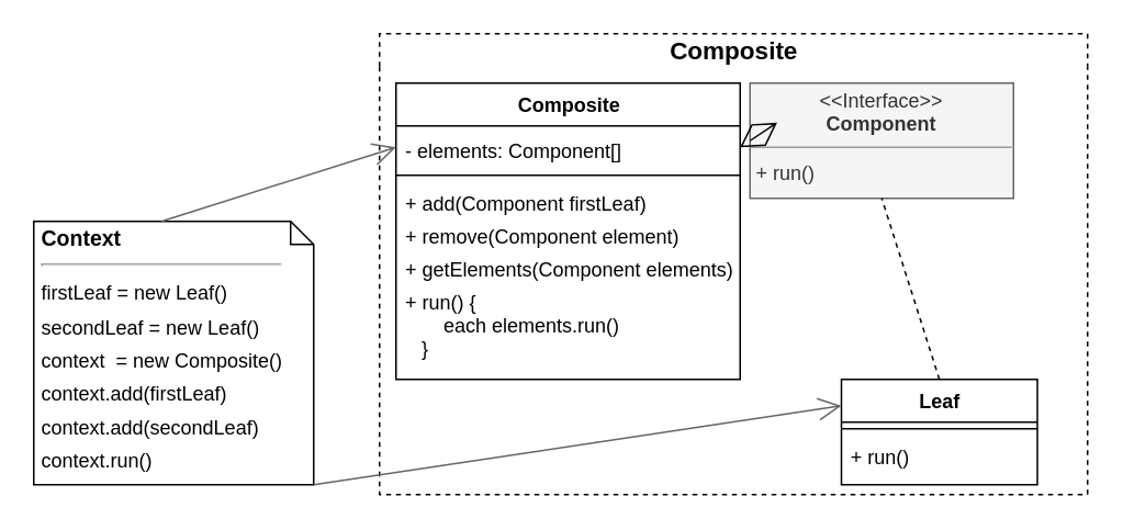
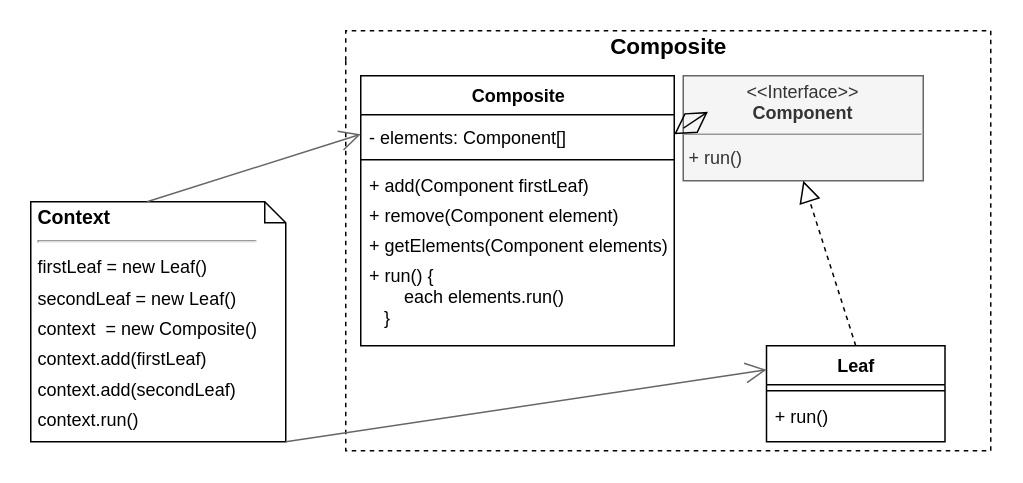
- <mxCell id="13" value="" style="endArrow=none;dashed=1;endFill=0;endSize=12;html=1;fontSize=12;fontColor=#000000;exitX=0.5;exitY=0;exitDx=0;exitDy=0;entryX=0.5;entryY=1;entryDx=0;entryDy=0;" parent="3" source="14" target="11" edge="1"><mxGeometry width="160" relative="1" as="geometry"><mxPoint x="500" y="179" as="sourcePoint" /><mxPoint x="660" y="179" as="targetPoint" /></mxGeometry></mxCell>
+ <mxCell id="13" value="" style="endArrow=block;dashed=1;endFill=0;endSize=12;html=1;fontSize=12;fontColor=#000000;exitX=0.5;exitY=0;exitDx=0;exitDy=0;entryX=0.5;entryY=1;entryDx=0;entryDy=0;" parent="3" source="14" target="11" edge="1"><mxGeometry width="160" relative="1" as="geometry"><mxPoint x="500" y="179" as="sourcePoint" /><mxPoint x="660" y="179" as="targetPoint" /></mxGeometry></mxCell>
